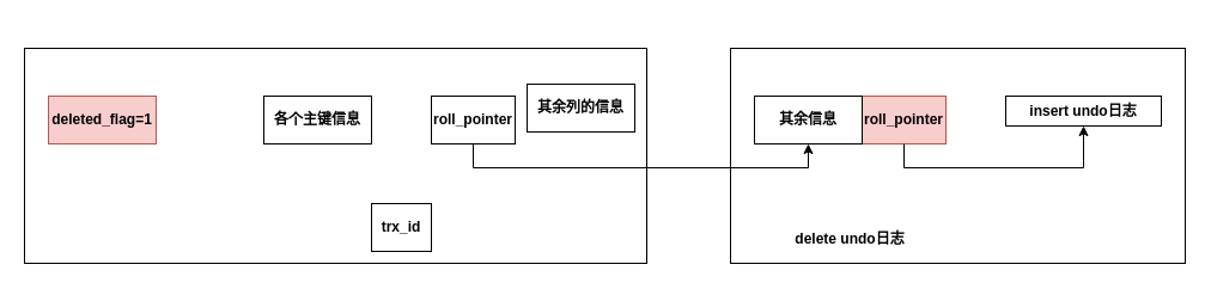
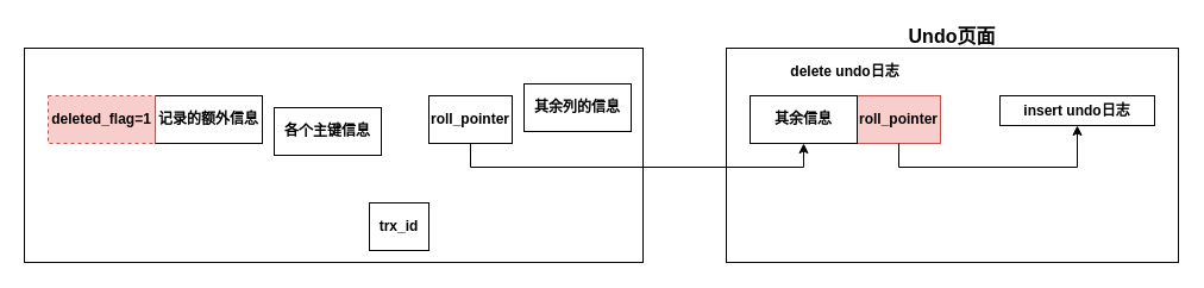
+ <mxCell id="4" value="&lt;b&gt;&lt;font style=&quot;font-size: 16px&quot;&gt;Undo页面&lt;/font&gt;&lt;/b&gt;" style="text;html=1;strokeColor=none;fillColor=none;align=center;verticalAlign=middle;whiteSpace=wrap;rounded=0;" vertex="1" parent="1"><mxGeometry x="760" y="20" width="80" height="20" as="geometry" /></mxCell>
- <mxCell id="12" value="&lt;b&gt;deleted_flag=1&lt;/b&gt;" style="rounded=0;whiteSpace=wrap;html=1;fillColor=#f8cecc;strokeColor=#b85450;" vertex="1" parent="1"><mxGeometry y="80" width="90" height="40" as="geometry" x="40" /></mxCell>
+ <mxCell id="12" value="&lt;b&gt;deleted_flag=1&lt;/b&gt;" style="rounded=0;whiteSpace=wrap;html=1;fillColor=#f8cecc;strokeColor=#b85450;dashed=1;" vertex="1" parent="1"><mxGeometry y="80" width="90" height="40" as="geometry" x="40" /></mxCell>
+ <mxCell id="5" value="&lt;b&gt;记录的额外信息&lt;/b&gt;" style="rounded=0;whiteSpace=wrap;html=1;" vertex="1" parent="1"><mxGeometry x="130" y="80" width="90" height="40" as="geometry" /></mxCell>
- <mxCell id="6" value="&lt;b&gt;各个主键信息&lt;/b&gt;" style="rounded=0;whiteSpace=wrap;html=1;" vertex="1" parent="1"><mxGeometry x="220" y="80" width="90" height="40" as="geometry" /></mxCell>
+ <mxCell id="6" value="&lt;b&gt;各个主键信息&lt;/b&gt;" style="rounded=0;whiteSpace=wrap;html=1;" vertex="1" parent="1"><mxGeometry x="230" y="90" width="90" height="40" as="geometry" /></mxCell>
- <mxCell id="16" value="&lt;b&gt;delete undo日志&lt;/b&gt;" style="text;html=1;strokeColor=none;fillColor=none;align=center;verticalAlign=middle;whiteSpace=wrap;rounded=0;" vertex="1" parent="1"><mxGeometry x="660" y="190" width="100" height="20" as="geometry" /></mxCell>
+ <mxCell id="16" value="&lt;b&gt;delete undo日志&lt;/b&gt;" style="text;html=1;strokeColor=none;fillColor=none;align=center;verticalAlign=middle;whiteSpace=wrap;rounded=0;" vertex="1" parent="1"><mxGeometry x="660" y="50" width="100" height="20" as="geometry" /></mxCell>
